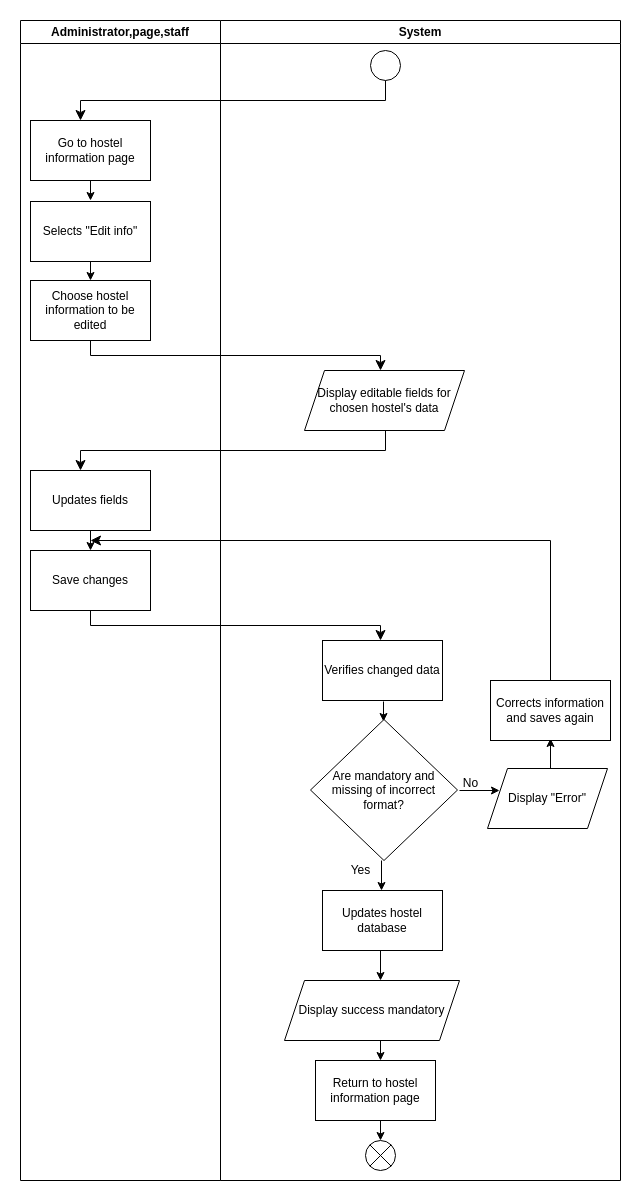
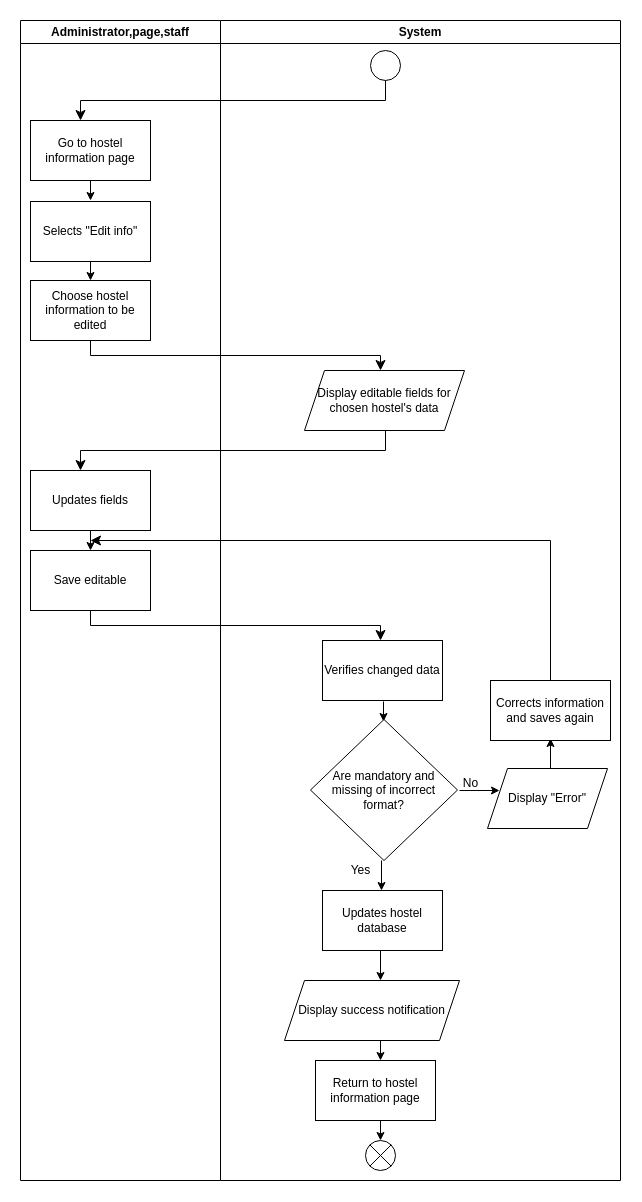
- <mxCell id="14" value="Save changes" style="rounded=0;whiteSpace=wrap;html=1;" parent="1" vertex="1"><mxGeometry y="550" width="120" height="60" as="geometry" x="30" /></mxCell>
+ <mxCell id="14" value="Save editable" style="rounded=0;whiteSpace=wrap;html=1;" parent="1" vertex="1"><mxGeometry y="550" width="120" height="60" as="geometry" x="30" /></mxCell>
- <mxCell id="22" value="Display success mandatory" style="shape=parallelogram;perimeter=parallelogramPerimeter;whiteSpace=wrap;html=1;fixedSize=1;" parent="1" vertex="1"><mxGeometry x="284" y="980" width="175" height="60" as="geometry" /></mxCell>
+ <mxCell id="22" value="Display success notification" style="shape=parallelogram;perimeter=parallelogramPerimeter;whiteSpace=wrap;html=1;fixedSize=1;" parent="1" vertex="1"><mxGeometry x="284" y="980" width="175" height="60" as="geometry" /></mxCell>
